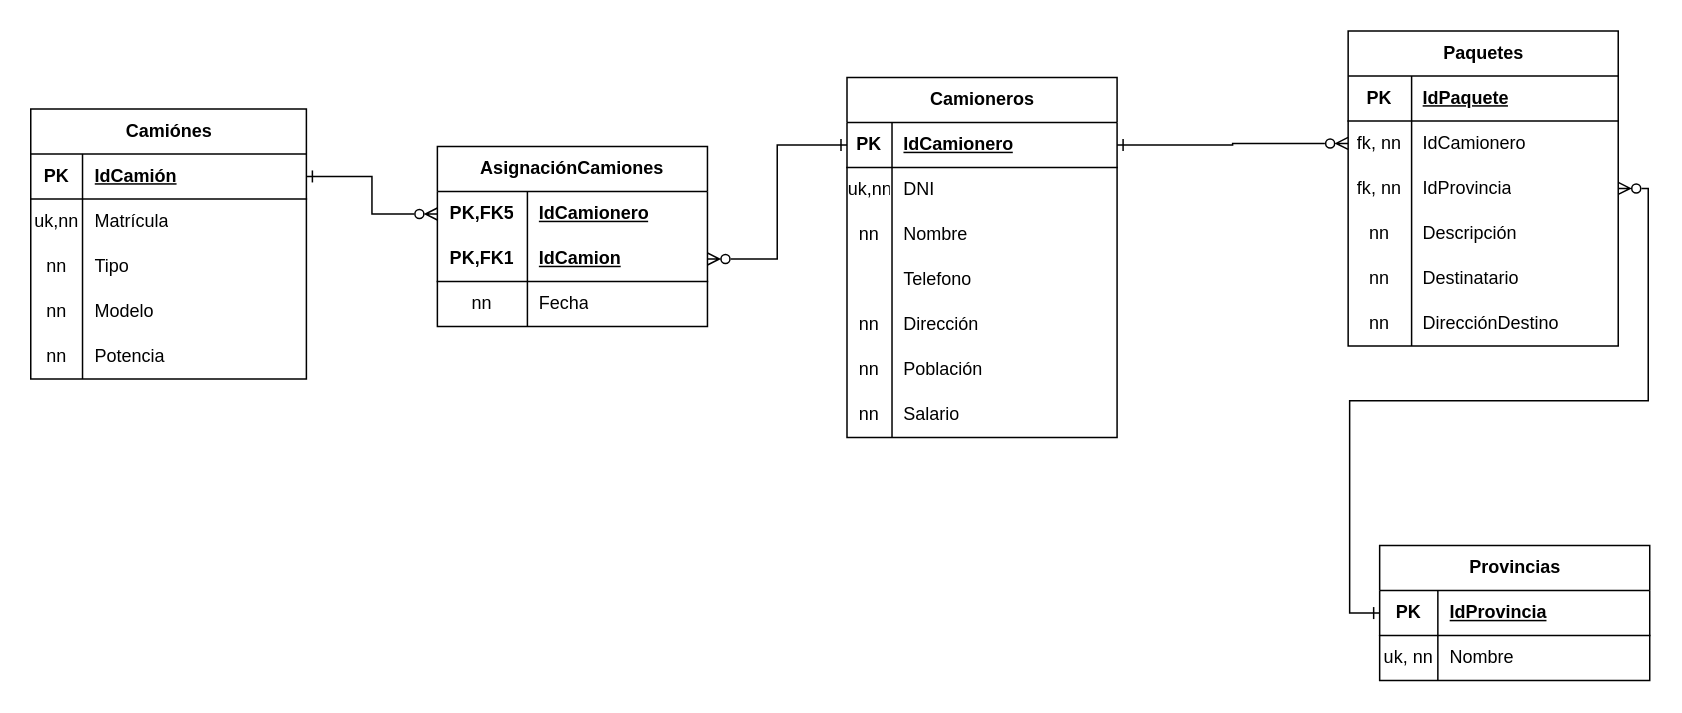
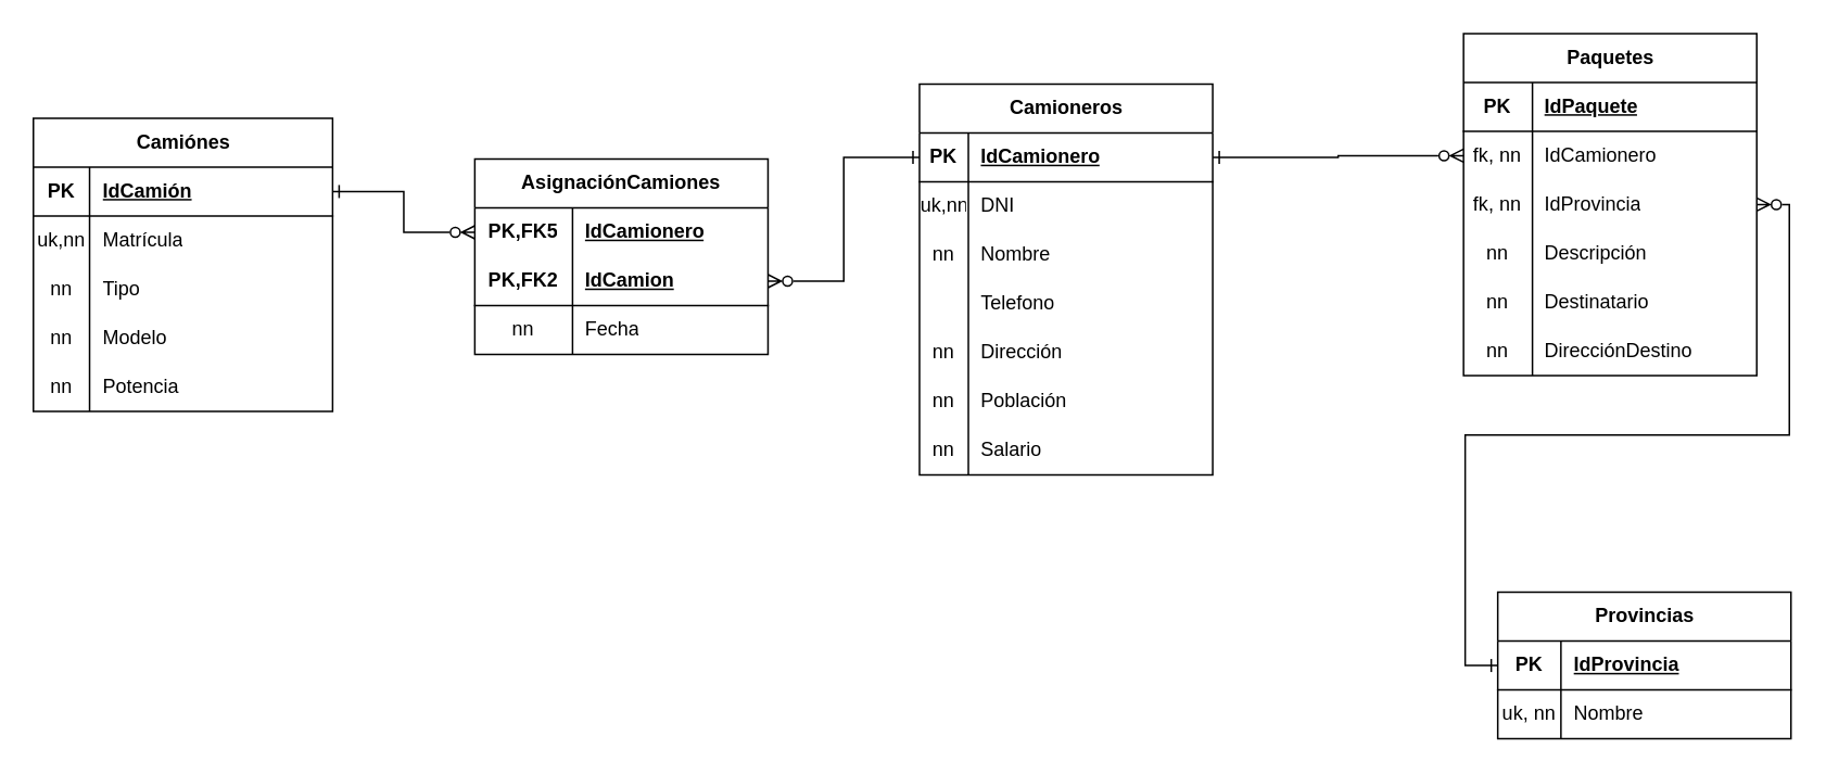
- <mxCell id="45" value="PK,FK1" style="shape=partialRectangle;connectable=0;fillColor=none;top=0;left=0;bottom=0;right=0;fontStyle=1;overflow=hidden;html=1;whiteSpace=wrap;" vertex="1" parent="44"><mxGeometry width="60" height="30" as="geometry"><mxRectangle width="60" height="30" as="alternateBounds" /></mxGeometry></mxCell>
+ <mxCell id="45" value="PK,FK2" style="shape=partialRectangle;connectable=0;fillColor=none;top=0;left=0;bottom=0;right=0;fontStyle=1;overflow=hidden;html=1;whiteSpace=wrap;" vertex="1" parent="44"><mxGeometry width="60" height="30" as="geometry"><mxRectangle width="60" height="30" as="alternateBounds" /></mxGeometry></mxCell>
